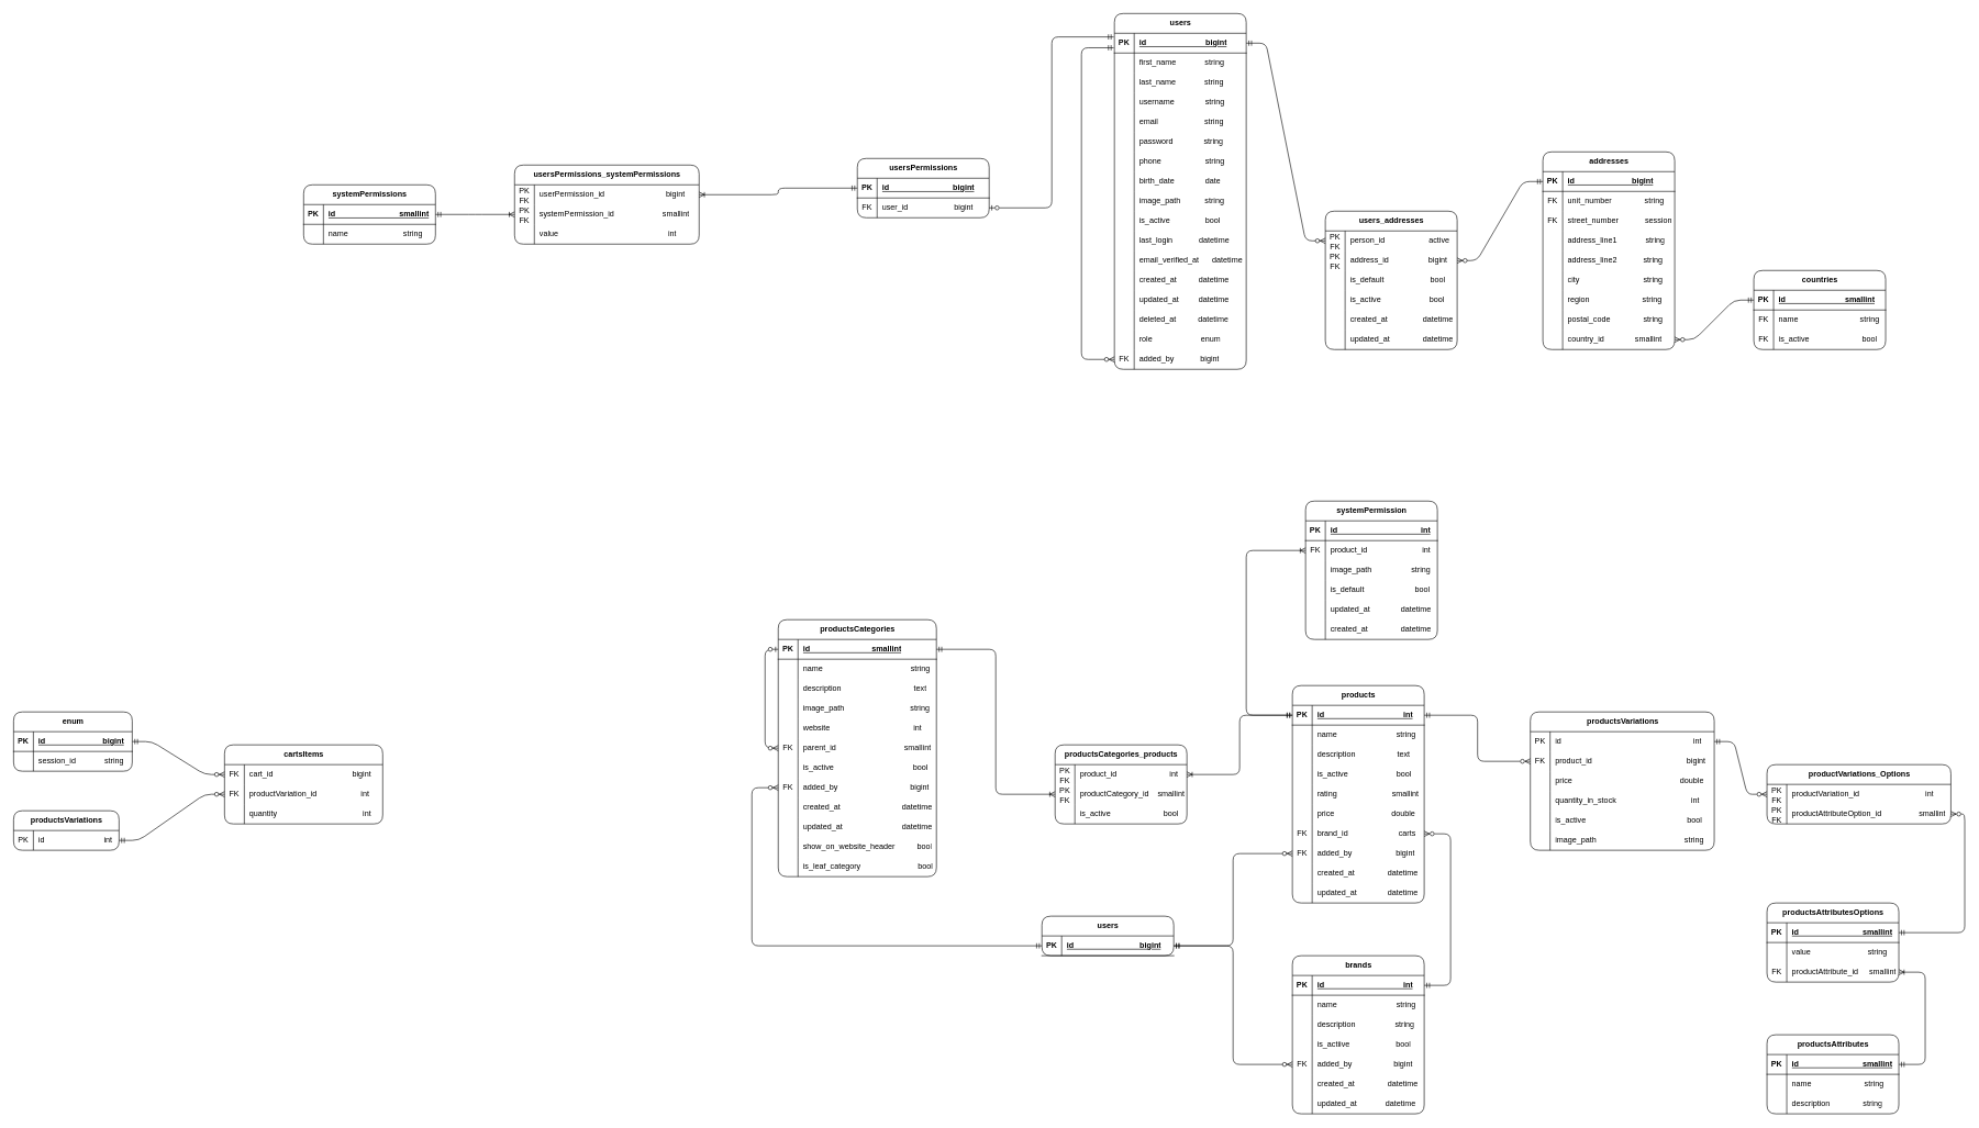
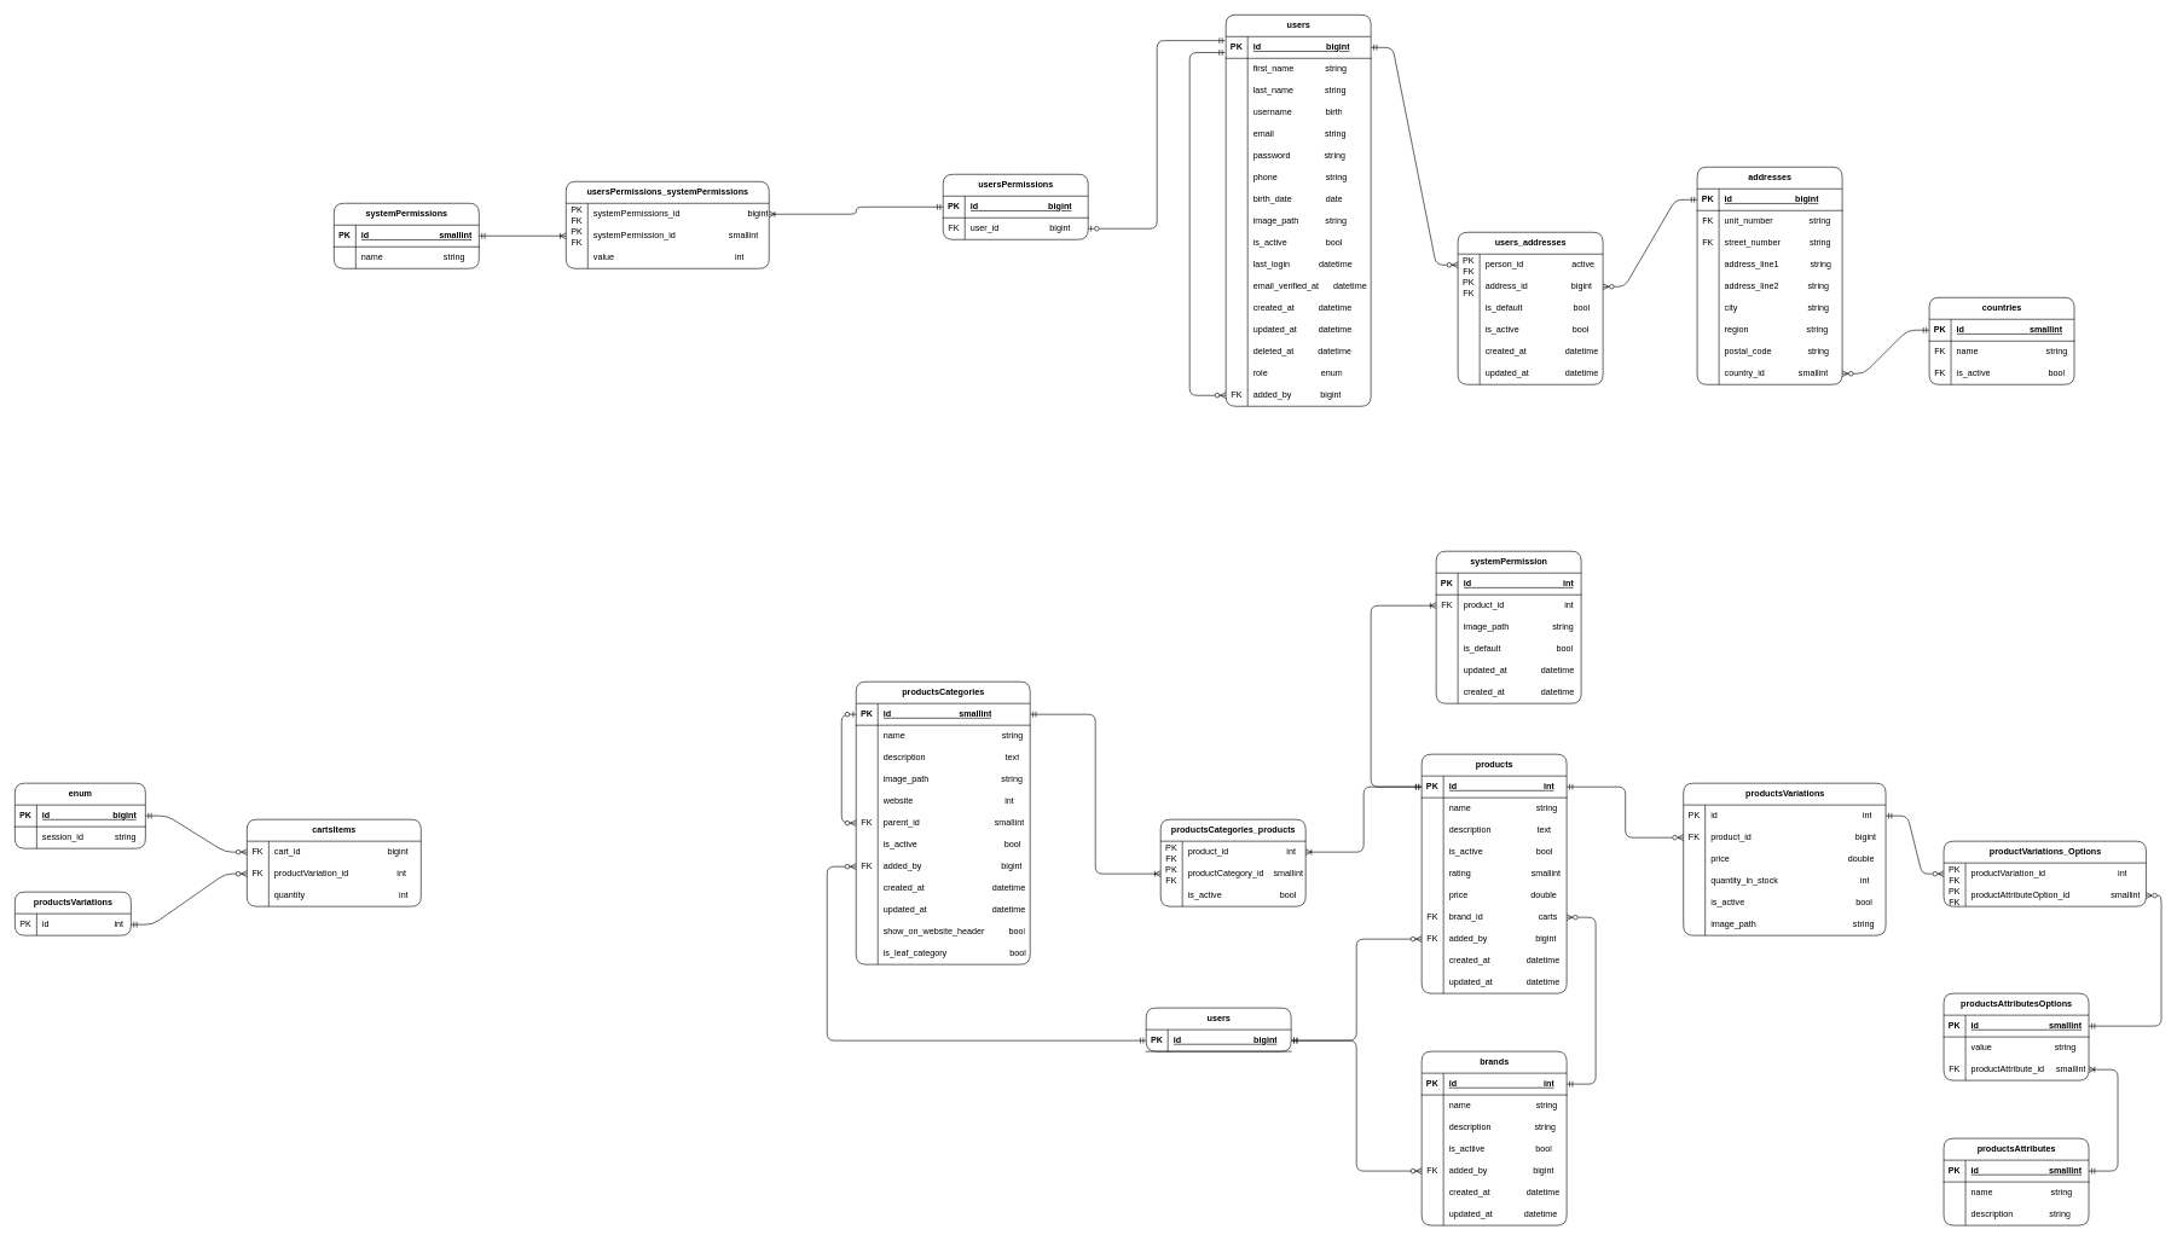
- <mxCell id="14" value="username&amp;nbsp; &amp;nbsp; &amp;nbsp; &amp;nbsp; &amp;nbsp; &amp;nbsp; &amp;nbsp; string" style="shape=partialRectangle;connectable=0;fillColor=none;top=0;left=0;bottom=0;right=0;align=left;spacingLeft=6;overflow=hidden;whiteSpace=wrap;html=1;rounded=1;" parent="12" vertex="1"><mxGeometry x="30" width="170" height="30" as="geometry"><mxRectangle width="170" height="30" as="alternateBounds" /></mxGeometry></mxCell>
+ <mxCell id="14" value="username&amp;nbsp; &amp;nbsp; &amp;nbsp; &amp;nbsp; &amp;nbsp; &amp;nbsp; &amp;nbsp; birth" style="shape=partialRectangle;connectable=0;fillColor=none;top=0;left=0;bottom=0;right=0;align=left;spacingLeft=6;overflow=hidden;whiteSpace=wrap;html=1;rounded=1;" parent="12" vertex="1"><mxGeometry x="30" width="170" height="30" as="geometry"><mxRectangle width="170" height="30" as="alternateBounds" /></mxGeometry></mxCell>
- <mxCell id="314" value="userPermission_id&amp;nbsp; &amp;nbsp; &amp;nbsp; &amp;nbsp; &amp;nbsp; &amp;nbsp; &amp;nbsp; &amp;nbsp; &amp;nbsp; &amp;nbsp; &amp;nbsp; &amp;nbsp; &amp;nbsp; &amp;nbsp; bigint" style="shape=partialRectangle;connectable=0;fillColor=none;top=0;left=0;bottom=0;right=0;align=left;spacingLeft=6;overflow=hidden;whiteSpace=wrap;html=1;rounded=1;" parent="312" vertex="1"><mxGeometry x="30" width="250" height="30" as="geometry"><mxRectangle width="250" height="30" as="alternateBounds" /></mxGeometry></mxCell>
+ <mxCell id="314" value="systemPermissions_id&amp;nbsp; &amp;nbsp; &amp;nbsp; &amp;nbsp; &amp;nbsp; &amp;nbsp; &amp;nbsp; &amp;nbsp; &amp;nbsp; &amp;nbsp; &amp;nbsp; &amp;nbsp; &amp;nbsp; &amp;nbsp; bigint" style="shape=partialRectangle;connectable=0;fillColor=none;top=0;left=0;bottom=0;right=0;align=left;spacingLeft=6;overflow=hidden;whiteSpace=wrap;html=1;rounded=1;" parent="312" vertex="1"><mxGeometry x="30" width="250" height="30" as="geometry"><mxRectangle width="250" height="30" as="alternateBounds" /></mxGeometry></mxCell>
- <mxCell id="121" value="street_number&amp;nbsp; &amp;nbsp; &amp;nbsp; &amp;nbsp; &amp;nbsp; &amp;nbsp; session" style="shape=partialRectangle;connectable=0;fillColor=none;top=0;left=0;bottom=0;right=0;align=left;spacingLeft=6;overflow=hidden;whiteSpace=wrap;html=1;rounded=1;" parent="119" vertex="1"><mxGeometry x="30" width="170" height="30" as="geometry"><mxRectangle width="170" height="30" as="alternateBounds" /></mxGeometry></mxCell>
+ <mxCell id="121" value="street_number&amp;nbsp; &amp;nbsp; &amp;nbsp; &amp;nbsp; &amp;nbsp; &amp;nbsp; string" style="shape=partialRectangle;connectable=0;fillColor=none;top=0;left=0;bottom=0;right=0;align=left;spacingLeft=6;overflow=hidden;whiteSpace=wrap;html=1;rounded=1;" parent="119" vertex="1"><mxGeometry x="30" width="170" height="30" as="geometry"><mxRectangle width="170" height="30" as="alternateBounds" /></mxGeometry></mxCell>
